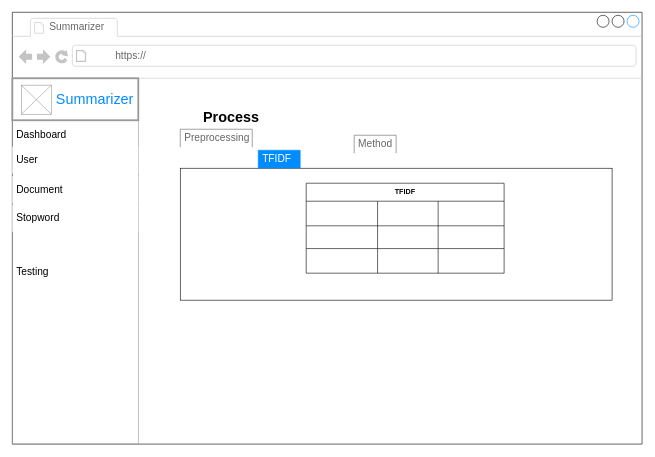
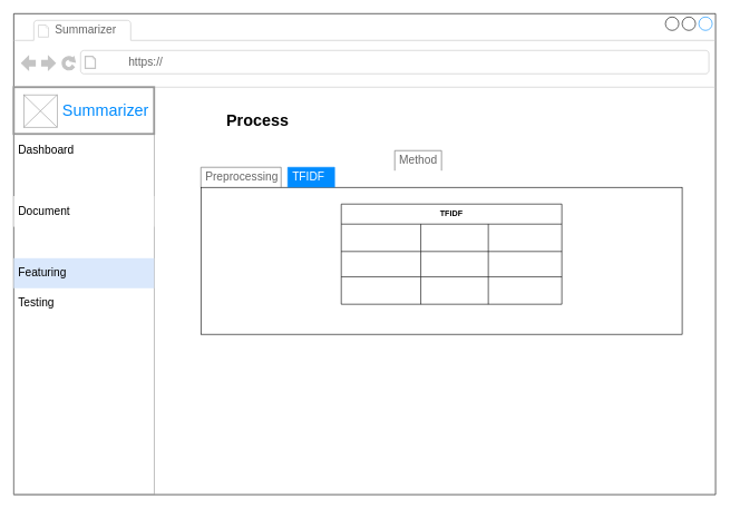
- <mxCell id="28" value="Process" style="text;html=1;strokeColor=none;fillColor=none;align=center;verticalAlign=middle;whiteSpace=wrap;rounded=0;fontSize=24;fontColor=#000000;fontStyle=1" parent="2" vertex="1"><mxGeometry x="280" y="165" width="170" height="20" as="geometry" /></mxCell>
+ <mxCell id="28" value="Process" style="text;html=1;strokeColor=none;fillColor=none;align=center;verticalAlign=middle;whiteSpace=wrap;rounded=0;fontSize=24;fontColor=#000000;fontStyle=1" parent="2" vertex="1"><mxGeometry x="280" y="150" width="170" height="20" as="geometry" /></mxCell>
- <mxCell id="29" value="&lt;div&gt;Preprocessing&lt;/div&gt;" style="strokeWidth=1;shadow=0;dashed=0;align=center;html=1;shape=mxgraph.mockup.forms.uRect;fontSize=17;fontColor=#666666;align=left;spacingLeft=5;strokeColor=#666666;fillColor=none;" vertex="1" parent="2"><mxGeometry x="280" y="195" width="120" height="30" as="geometry" /></mxCell>
+ <mxCell id="29" value="&lt;div&gt;Preprocessing&lt;/div&gt;" style="strokeWidth=1;shadow=0;dashed=0;align=center;html=1;shape=mxgraph.mockup.forms.uRect;fontSize=17;fontColor=#666666;align=left;spacingLeft=5;strokeColor=#666666;fillColor=none;" vertex="1" parent="2"><mxGeometry x="280" y="230" width="120" height="30" as="geometry" /></mxCell>
- <mxCell id="26" value="User" style="strokeWidth=1;shadow=0;dashed=0;align=center;html=1;shape=mxgraph.mockup.forms.rrect;rSize=0;fontSize=17;align=left;spacingLeft=5;resizeWidth=1;strokeColor=none;" vertex="1" parent="19"><mxGeometry y="114" width="210" height="45" as="geometry" /></mxCell>
- <mxCell id="25" value="Stopword" style="strokeWidth=1;shadow=0;dashed=0;align=center;html=1;shape=mxgraph.mockup.forms.rrect;rSize=0;fontSize=17;align=left;spacingLeft=5;resizeWidth=1;strokeColor=none;" parent="19" vertex="1"><mxGeometry y="211" width="210" height="45" as="geometry" /></mxCell>
+ <mxCell id="27" value="&lt;div&gt;Featuring&lt;/div&gt;" style="strokeWidth=1;shadow=0;dashed=0;align=center;html=1;shape=mxgraph.mockup.forms.rrect;rSize=0;fontSize=17;align=left;spacingLeft=5;resizeWidth=1;fillColor=#dae8fc;strokeColor=none;" vertex="1" parent="19"><mxGeometry y="256" width="210" height="45" as="geometry" /></mxCell>
